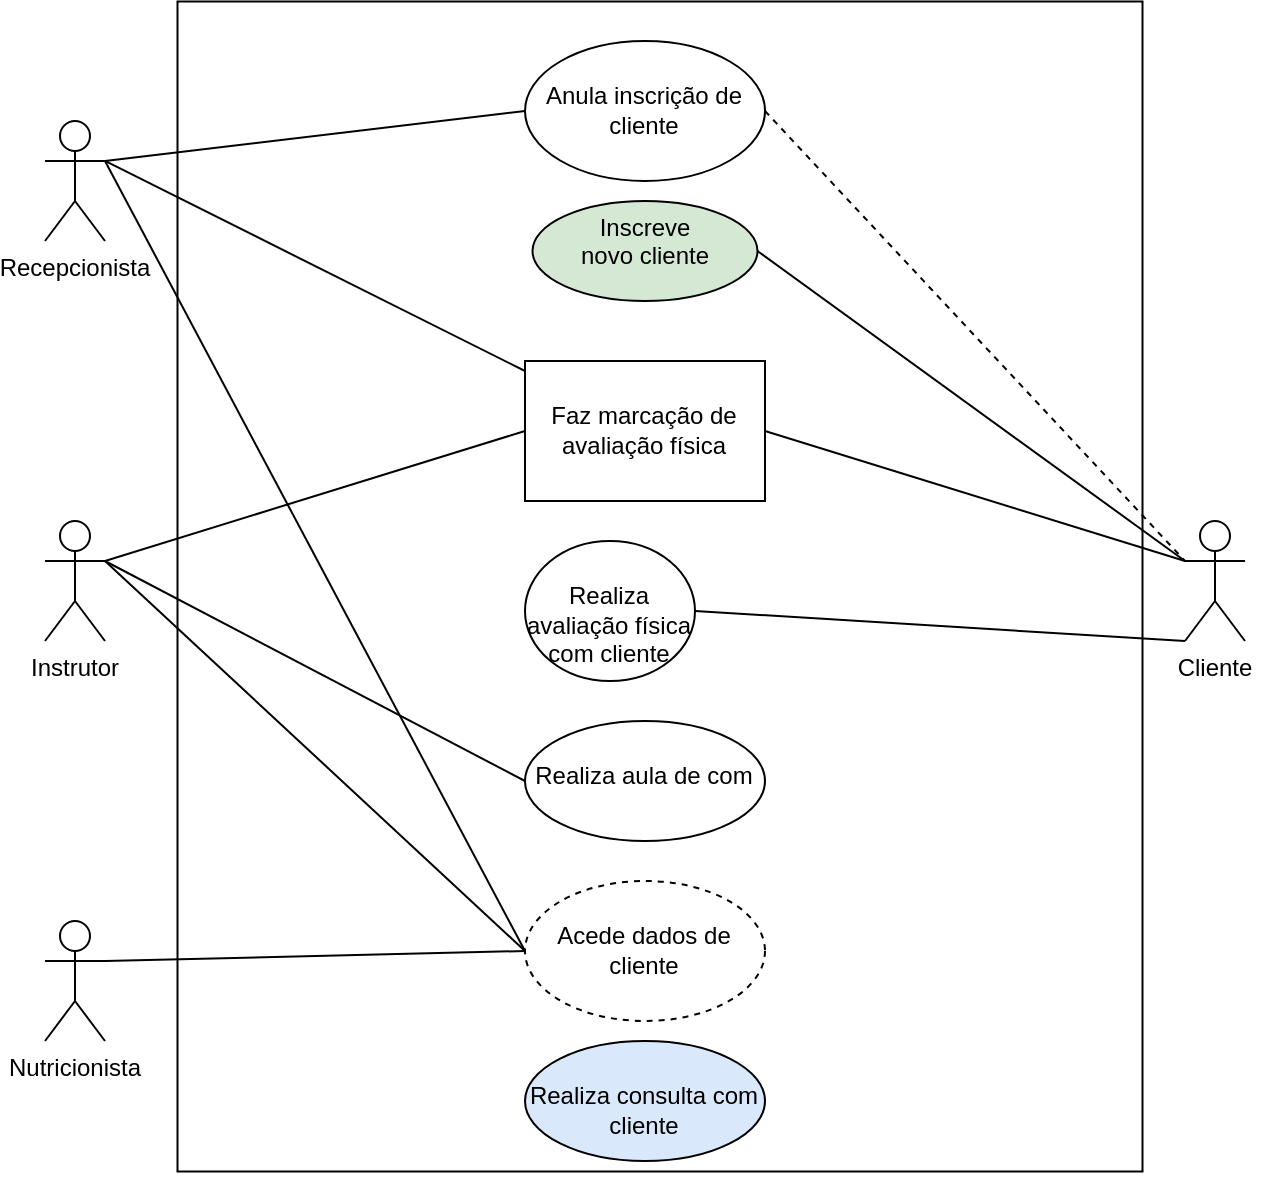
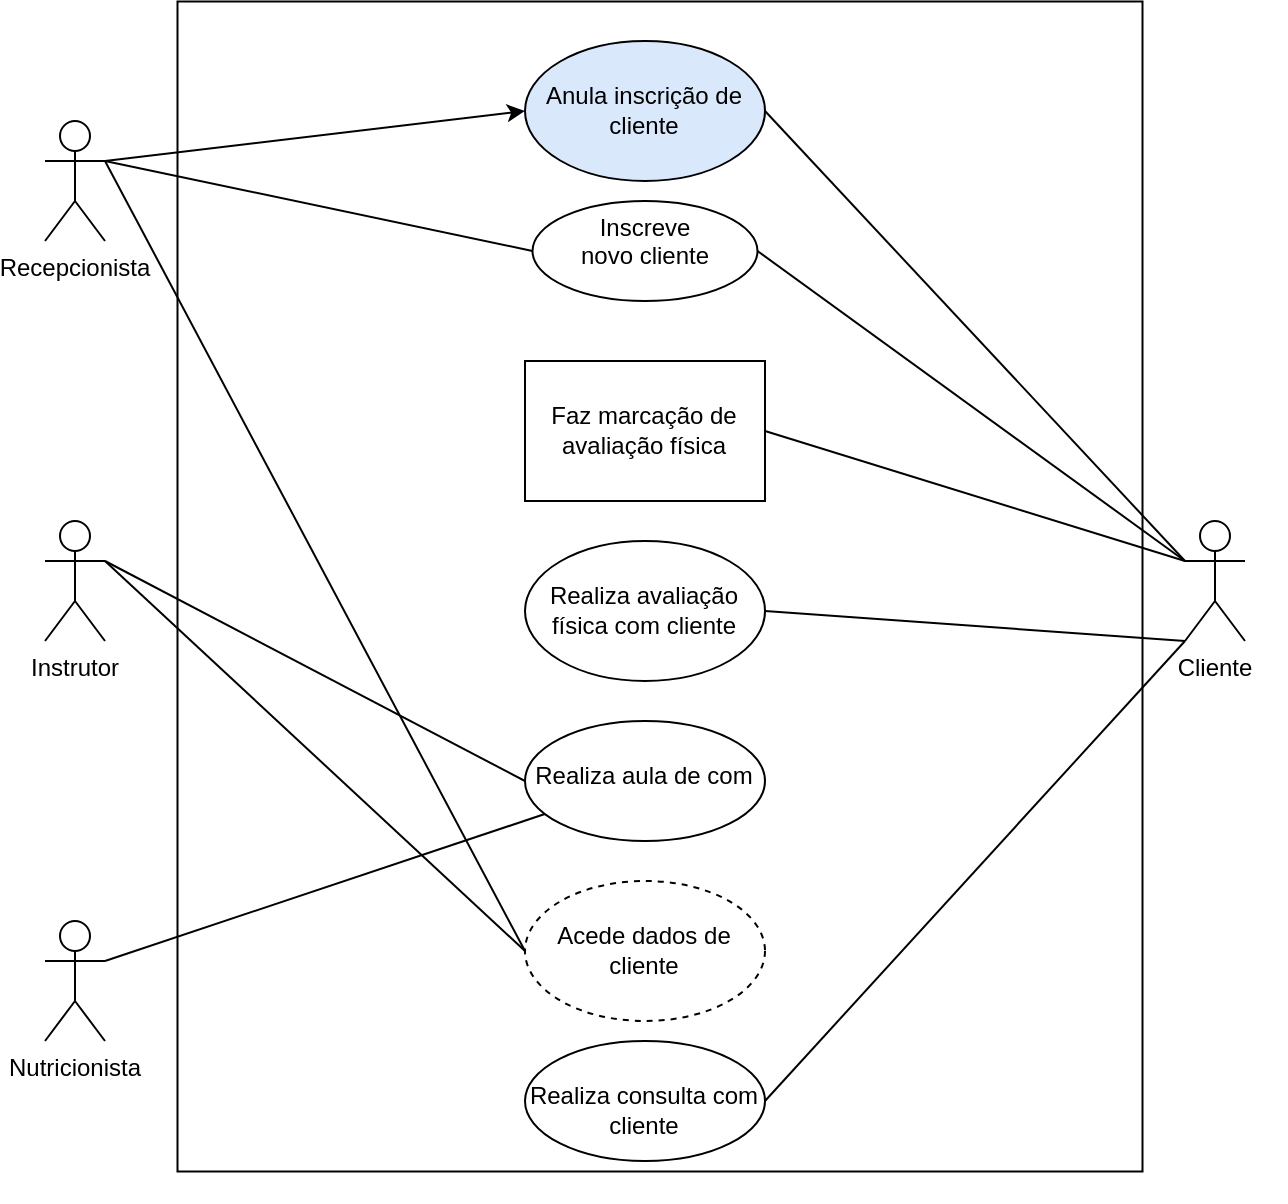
- <mxCell id="12" value="&lt;br&gt;Anula inscrição de cliente" style="ellipse;whiteSpace=wrap;html=1;verticalAlign=top;" parent="1" vertex="1"><mxGeometry x="260" y="20" width="120" height="70" as="geometry" /></mxCell>
+ <mxCell id="12" value="&lt;br&gt;Anula inscrição de cliente" style="ellipse;whiteSpace=wrap;html=1;verticalAlign=top;fillColor=#dae8fc;" parent="1" vertex="1"><mxGeometry x="260" y="20" width="120" height="70" as="geometry" /></mxCell>
- <mxCell id="19" value="" style="edgeStyle=none;html=1;endArrow=none;verticalAlign=bottom;rounded=0;exitX=1;exitY=0.333;exitDx=0;exitDy=0;entryX=0;entryY=0.5;entryDx=0;entryDy=0;exitPerimeter=0;" edge="1" parent="1" source="3" target="12"><mxGeometry width="160" relative="1" as="geometry"><mxPoint x="400" y="310" as="sourcePoint" /><mxPoint x="610" y="340" as="targetPoint" /></mxGeometry></mxCell>
+ <mxCell id="19" value="" style="edgeStyle=none;html=1;endArrow=classic;verticalAlign=bottom;rounded=0;exitX=1;exitY=0.333;exitDx=0;exitDy=0;entryX=0;entryY=0.5;entryDx=0;entryDy=0;exitPerimeter=0;" edge="1" parent="1" source="3" target="12"><mxGeometry width="160" relative="1" as="geometry"><mxPoint x="400" y="310" as="sourcePoint" /><mxPoint x="610" y="340" as="targetPoint" /></mxGeometry></mxCell>
- <mxCell id="7" value="Inscreve &lt;br&gt;novo cliente" style="ellipse;whiteSpace=wrap;html=1;verticalAlign=top;fillColor=#d5e8d4;" parent="1" vertex="1"><mxGeometry x="263.75" y="100" width="112.5" height="50" as="geometry" /></mxCell>
+ <mxCell id="7" value="Inscreve &lt;br&gt;novo cliente" style="ellipse;whiteSpace=wrap;html=1;verticalAlign=top;" parent="1" vertex="1"><mxGeometry x="263.75" y="100" width="112.5" height="50" as="geometry" /></mxCell>
- <mxCell id="20" value="" style="edgeStyle=none;html=1;endArrow=none;verticalAlign=bottom;rounded=0;exitX=1;exitY=0.333;exitDx=0;exitDy=0;exitPerimeter=0;" edge="1" parent="1" source="3" target="8"><mxGeometry width="160" relative="1" as="geometry"><mxPoint x="410" y="320" as="sourcePoint" /><mxPoint x="620" y="350" as="targetPoint" /></mxGeometry></mxCell>
+ <mxCell id="20" value="" style="edgeStyle=none;html=1;endArrow=none;verticalAlign=bottom;rounded=0;exitX=1;exitY=0.333;exitDx=0;exitDy=0;entryX=0;entryY=0.5;entryDx=0;entryDy=0;exitPerimeter=0;" edge="1" parent="1" source="3" target="7"><mxGeometry width="160" relative="1" as="geometry"><mxPoint x="410" y="320" as="sourcePoint" /><mxPoint x="620" y="350" as="targetPoint" /></mxGeometry></mxCell>
- <mxCell id="14" value="" style="edgeStyle=none;html=1;endArrow=none;verticalAlign=bottom;rounded=0;exitX=1;exitY=0.5;exitDx=0;exitDy=0;entryX=0;entryY=0.333;entryDx=0;entryDy=0;entryPerimeter=0;dashed=1;" edge="1" parent="1" source="12" target="6"><mxGeometry width="160" relative="1" as="geometry"><mxPoint x="690" y="150" as="sourcePoint" /><mxPoint x="840" y="150" as="targetPoint" /></mxGeometry></mxCell>
+ <mxCell id="14" value="" style="edgeStyle=none;html=1;endArrow=none;verticalAlign=bottom;rounded=0;exitX=1;exitY=0.5;exitDx=0;exitDy=0;entryX=0;entryY=0.333;entryDx=0;entryDy=0;entryPerimeter=0;" edge="1" parent="1" source="12" target="6"><mxGeometry width="160" relative="1" as="geometry"><mxPoint x="690" y="150" as="sourcePoint" /><mxPoint x="840" y="150" as="targetPoint" /></mxGeometry></mxCell>
- <mxCell id="21" value="" style="edgeStyle=none;html=1;endArrow=none;verticalAlign=bottom;rounded=0;exitX=1;exitY=0.333;exitDx=0;exitDy=0;entryX=0;entryY=0.5;entryDx=0;entryDy=0;exitPerimeter=0;" edge="1" parent="1" source="4" target="8"><mxGeometry width="160" relative="1" as="geometry"><mxPoint x="60" y="90" as="sourcePoint" /><mxPoint x="273.75" y="135" as="targetPoint" /></mxGeometry></mxCell>
- <mxCell id="9" value="&lt;br&gt;Realiza avaliação física com cliente" style="ellipse;whiteSpace=wrap;html=1;verticalAlign=top;" parent="1" vertex="1"><mxGeometry x="260" y="270" width="85" height="70" as="geometry" /></mxCell>
+ <mxCell id="9" value="&lt;br&gt;Realiza avaliação física com cliente" style="ellipse;whiteSpace=wrap;html=1;verticalAlign=top;" parent="1" vertex="1"><mxGeometry x="260" y="270" width="120" height="70" as="geometry" /></mxCell>
+ <mxCell id="17" value="" style="edgeStyle=none;html=1;endArrow=none;verticalAlign=bottom;rounded=0;exitX=1;exitY=0.5;exitDx=0;exitDy=0;entryX=0;entryY=1;entryDx=0;entryDy=0;entryPerimeter=0;" edge="1" parent="1" source="10" target="6"><mxGeometry width="160" relative="1" as="geometry"><mxPoint x="396.25" y="145" as="sourcePoint" /><mxPoint x="610" y="300" as="targetPoint" /></mxGeometry></mxCell>
- <mxCell id="24" value="" style="edgeStyle=none;html=1;endArrow=none;verticalAlign=bottom;rounded=0;exitX=1;exitY=0.333;exitDx=0;exitDy=0;entryX=0;entryY=0.5;entryDx=0;entryDy=0;exitPerimeter=0;" edge="1" parent="1" source="5" target="13"><mxGeometry width="160" relative="1" as="geometry"><mxPoint x="80" y="310" as="sourcePoint" /><mxPoint x="290" y="245" as="targetPoint" /></mxGeometry></mxCell>
+ <mxCell id="24" value="" style="edgeStyle=none;html=1;endArrow=none;verticalAlign=bottom;rounded=0;exitX=1;exitY=0.333;exitDx=0;exitDy=0;exitPerimeter=0;" edge="1" parent="1" source="5" target="11"><mxGeometry width="160" relative="1" as="geometry"><mxPoint x="80" y="310" as="sourcePoint" /><mxPoint x="290" y="245" as="targetPoint" /></mxGeometry></mxCell>
- <mxCell id="10" value="&lt;br&gt;Realiza consulta com cliente" style="ellipse;whiteSpace=wrap;html=1;verticalAlign=top;fillColor=#dae8fc;" parent="1" vertex="1"><mxGeometry x="260" y="520" width="120" height="60" as="geometry" /></mxCell>
+ <mxCell id="10" value="&lt;br&gt;Realiza consulta com cliente" style="ellipse;whiteSpace=wrap;html=1;verticalAlign=top;" parent="1" vertex="1"><mxGeometry x="260" y="520" width="120" height="60" as="geometry" /></mxCell>
